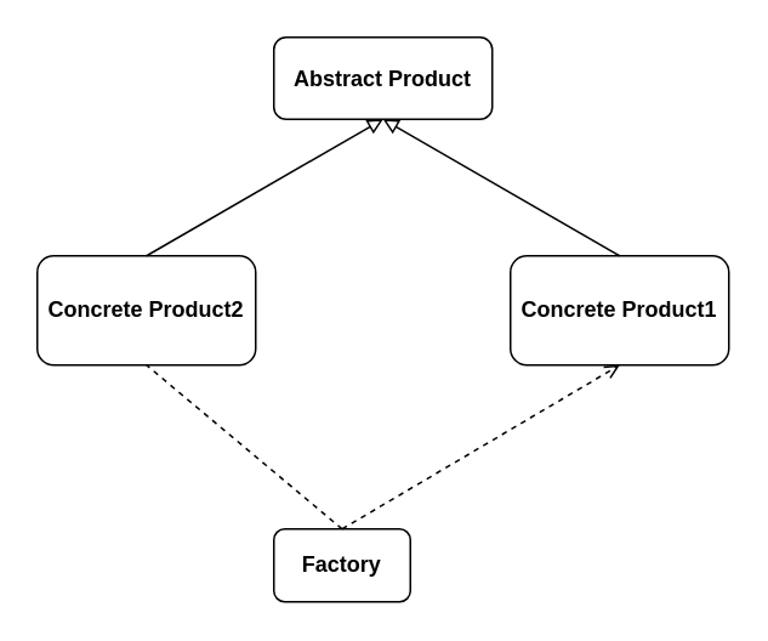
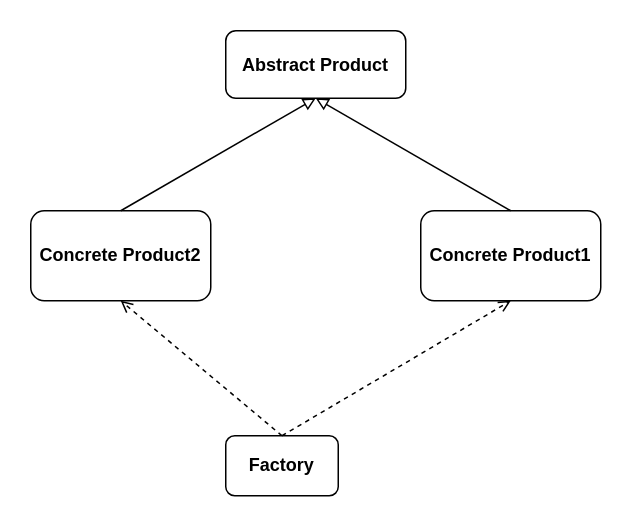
- <mxCell id="7" value="" style="endArrow=none;html=1;endFill=0;entryX=0.5;entryY=1;entryDx=0;entryDy=0;exitX=0.5;exitY=0;exitDx=0;exitDy=0;fontStyle=1;dashed=1;" edge="1" parent="1" source="4" target="5"><mxGeometry width="50" height="50" relative="1" as="geometry"><mxPoint x="210" y="270" as="sourcePoint" /><mxPoint x="350" y="210" as="targetPoint" /></mxGeometry></mxCell>
+ <mxCell id="7" value="" style="endArrow=open;html=1;endFill=0;entryX=0.5;entryY=1;entryDx=0;entryDy=0;exitX=0.5;exitY=0;exitDx=0;exitDy=0;fontStyle=1;dashed=1;" edge="1" parent="1" source="4" target="5"><mxGeometry width="50" height="50" relative="1" as="geometry"><mxPoint x="210" y="270" as="sourcePoint" /><mxPoint x="350" y="210" as="targetPoint" /></mxGeometry></mxCell>
